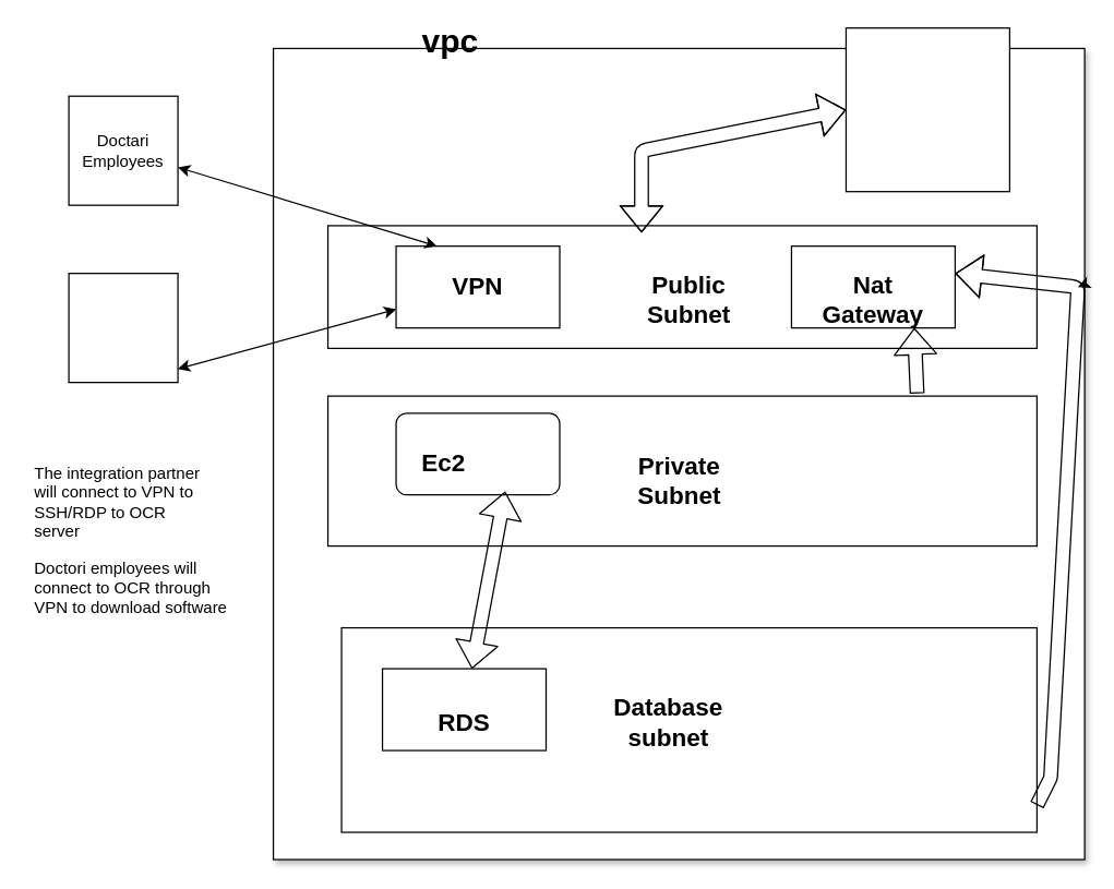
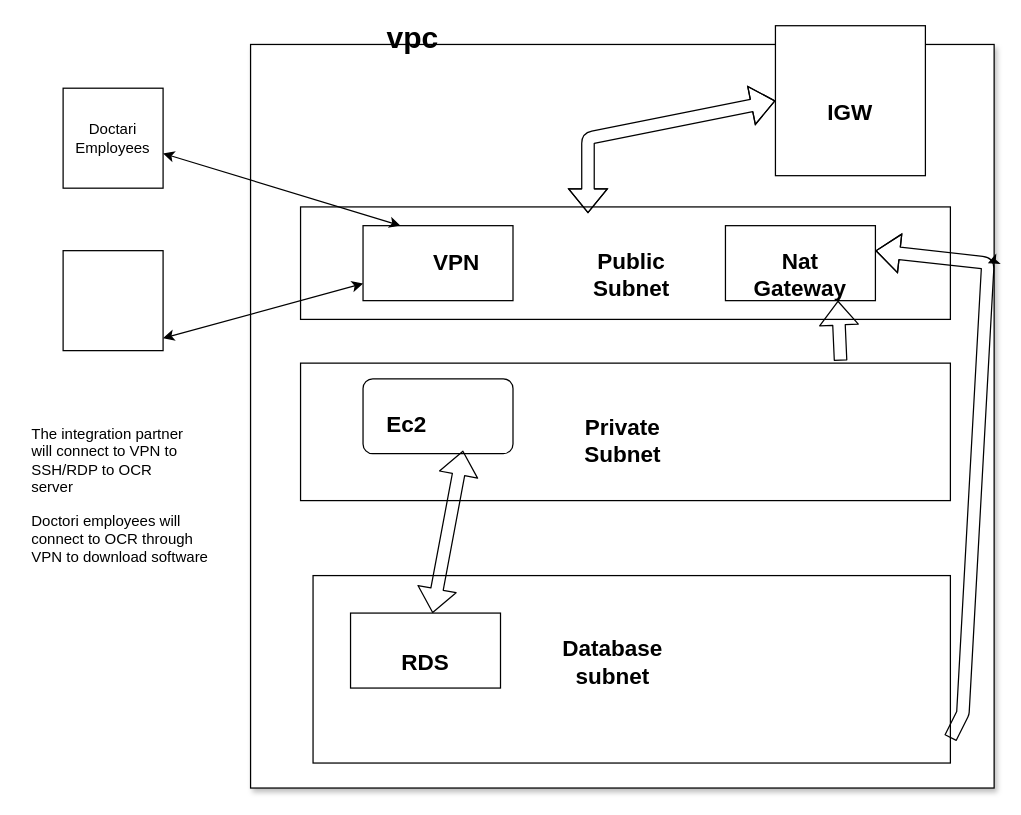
+ <mxCell id="18" value="&lt;h2&gt;IGW&lt;/h2&gt;" style="text;html=1;strokeColor=none;fillColor=none;align=center;verticalAlign=middle;whiteSpace=wrap;rounded=0;" parent="1" vertex="1"><mxGeometry x="660" y="80" width="40" height="20" as="geometry" /></mxCell>
- <mxCell id="15" value="&lt;h2&gt;VPN&lt;/h2&gt;" style="text;html=1;strokeColor=none;fillColor=none;align=center;verticalAlign=middle;whiteSpace=wrap;rounded=0;" parent="1" vertex="1"><mxGeometry x="330" y="200" width="40" height="20" as="geometry" /></mxCell>
+ <mxCell id="15" value="&lt;h2&gt;VPN&lt;/h2&gt;" style="text;html=1;strokeColor=none;fillColor=none;align=center;verticalAlign=middle;whiteSpace=wrap;rounded=0;" parent="1" vertex="1"><mxGeometry x="345" y="200" width="40" height="20" as="geometry" /></mxCell>
